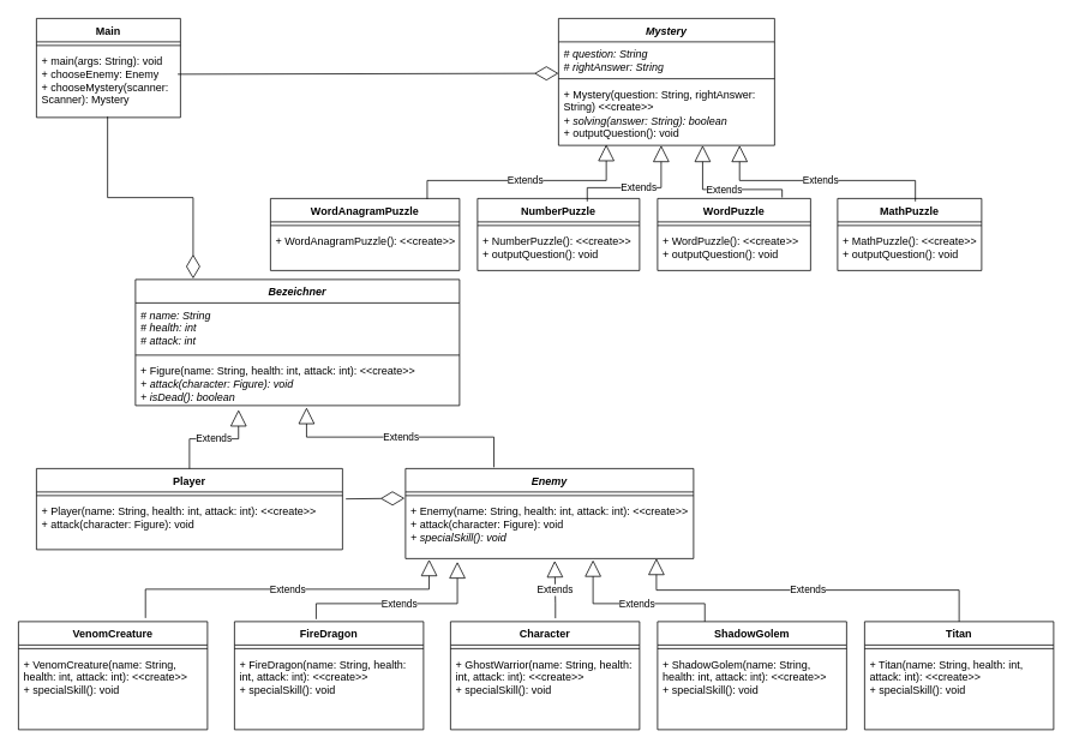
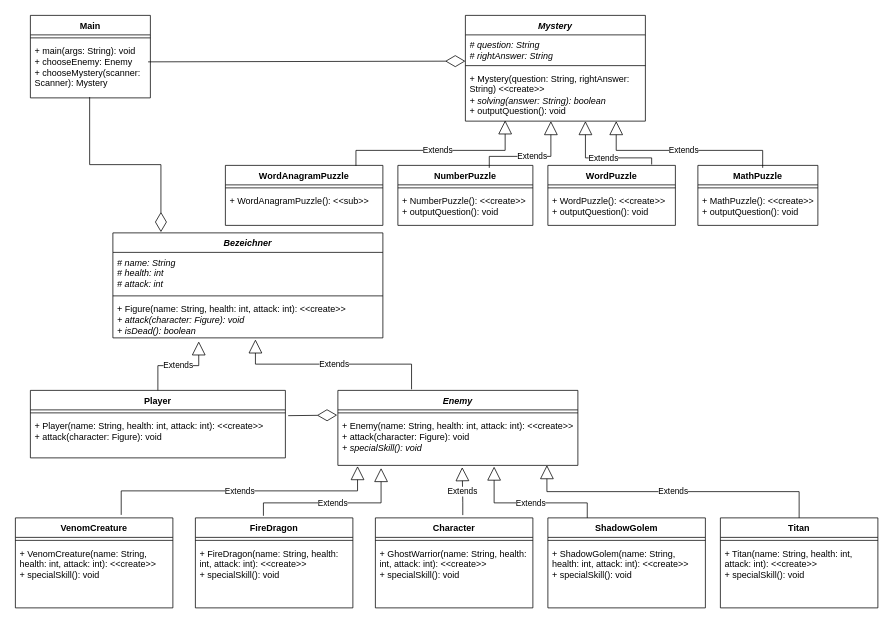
- <mxCell id="10" value="&lt;span style=&quot;text-align: center;&quot;&gt;+ WordAnagramPuzzle(): &amp;lt;&amp;lt;create&amp;gt;&amp;gt;&lt;/span&gt;" style="text;strokeColor=none;fillColor=none;align=left;verticalAlign=top;spacingLeft=4;spacingRight=4;overflow=hidden;rotatable=0;points=[[0,0.5],[1,0.5]];portConstraint=eastwest;whiteSpace=wrap;html=1;" parent="8" vertex="1"><mxGeometry y="34" width="210" height="46" as="geometry" /></mxCell>
+ <mxCell id="10" value="&lt;span style=&quot;text-align: center;&quot;&gt;+ WordAnagramPuzzle(): &amp;lt;&amp;lt;sub&amp;gt;&amp;gt;&lt;/span&gt;" style="text;strokeColor=none;fillColor=none;align=left;verticalAlign=top;spacingLeft=4;spacingRight=4;overflow=hidden;rotatable=0;points=[[0,0.5],[1,0.5]];portConstraint=eastwest;whiteSpace=wrap;html=1;" parent="8" vertex="1"><mxGeometry y="34" width="210" height="46" as="geometry" /></mxCell>
